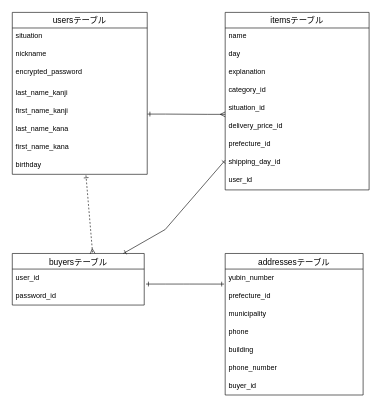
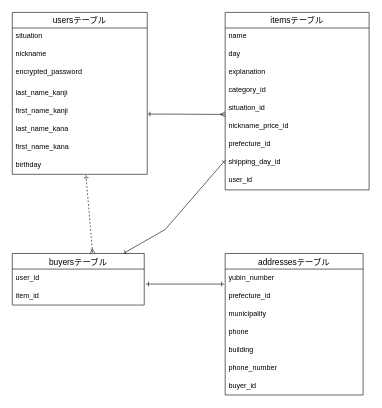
- <mxCell id="17" value="delivery_price_id" style="text;strokeColor=none;fillColor=none;spacingLeft=4;spacingRight=4;overflow=hidden;rotatable=0;points=[[0,0.5],[1,0.5]];portConstraint=eastwest;fontSize=12;glass=0;" vertex="1" parent="11"><mxGeometry y="176" width="240" height="30" as="geometry" /></mxCell>
+ <mxCell id="17" value="nickname_price_id" style="text;strokeColor=none;fillColor=none;spacingLeft=4;spacingRight=4;overflow=hidden;rotatable=0;points=[[0,0.5],[1,0.5]];portConstraint=eastwest;fontSize=12;glass=0;" vertex="1" parent="11"><mxGeometry y="176" width="240" height="30" as="geometry" /></mxCell>
- <mxCell id="23" value="password_id" style="text;strokeColor=none;fillColor=none;spacingLeft=4;spacingRight=4;overflow=hidden;rotatable=0;points=[[0,0.5],[1,0.5]];portConstraint=eastwest;fontSize=12;glass=0;" vertex="1" parent="21"><mxGeometry y="56" width="220" height="30" as="geometry" /></mxCell>
+ <mxCell id="23" value="item_id" style="text;strokeColor=none;fillColor=none;spacingLeft=4;spacingRight=4;overflow=hidden;rotatable=0;points=[[0,0.5],[1,0.5]];portConstraint=eastwest;fontSize=12;glass=0;" vertex="1" parent="21"><mxGeometry y="56" width="220" height="30" as="geometry" /></mxCell>
